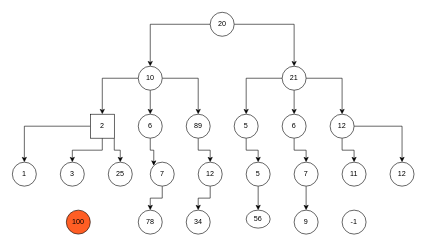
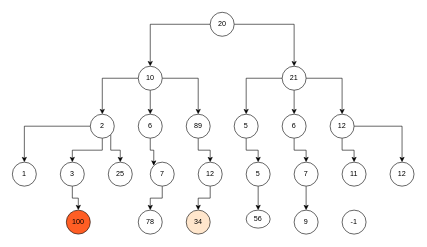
- <mxCell id="16" value="2" style="whiteSpace=wrap;html=1;aspect=fixed;rounded=0;" vertex="1" parent="1"><mxGeometry x="150" y="190" width="40" height="40" as="geometry" /></mxCell>
+ <mxCell id="16" value="2" style="ellipse;whiteSpace=wrap;html=1;aspect=fixed;" vertex="1" parent="1"><mxGeometry x="150" y="190" width="40" height="40" as="geometry" /></mxCell>
+ <mxCell id="41" style="edgeStyle=orthogonalEdgeStyle;rounded=0;orthogonalLoop=1;jettySize=auto;html=1;exitX=0.5;exitY=1;exitDx=0;exitDy=0;" edge="1" parent="1" source="42" target="34"><mxGeometry relative="1" as="geometry" /></mxCell>
- <mxCell id="36" value="34" style="ellipse;whiteSpace=wrap;html=1;aspect=fixed;" vertex="1" parent="1"><mxGeometry x="310" y="350" width="40" height="40" as="geometry" /></mxCell>
+ <mxCell id="36" value="34" style="ellipse;whiteSpace=wrap;html=1;aspect=fixed;fillColor=#ffe6cc;" vertex="1" parent="1"><mxGeometry x="310" y="350" width="40" height="40" as="geometry" /></mxCell>
